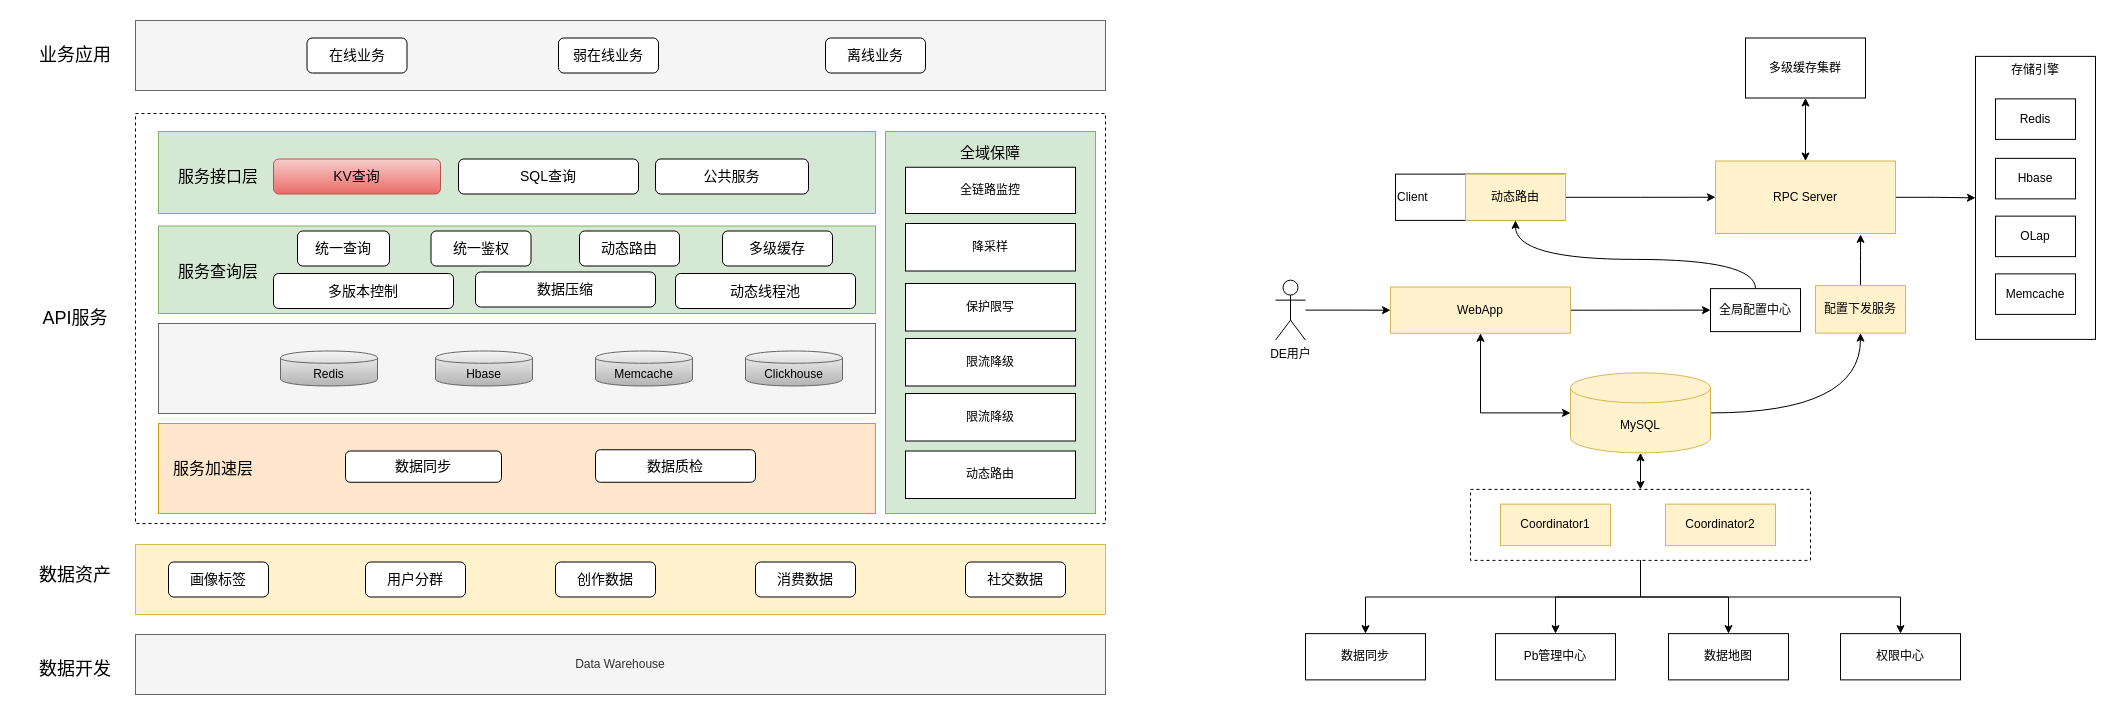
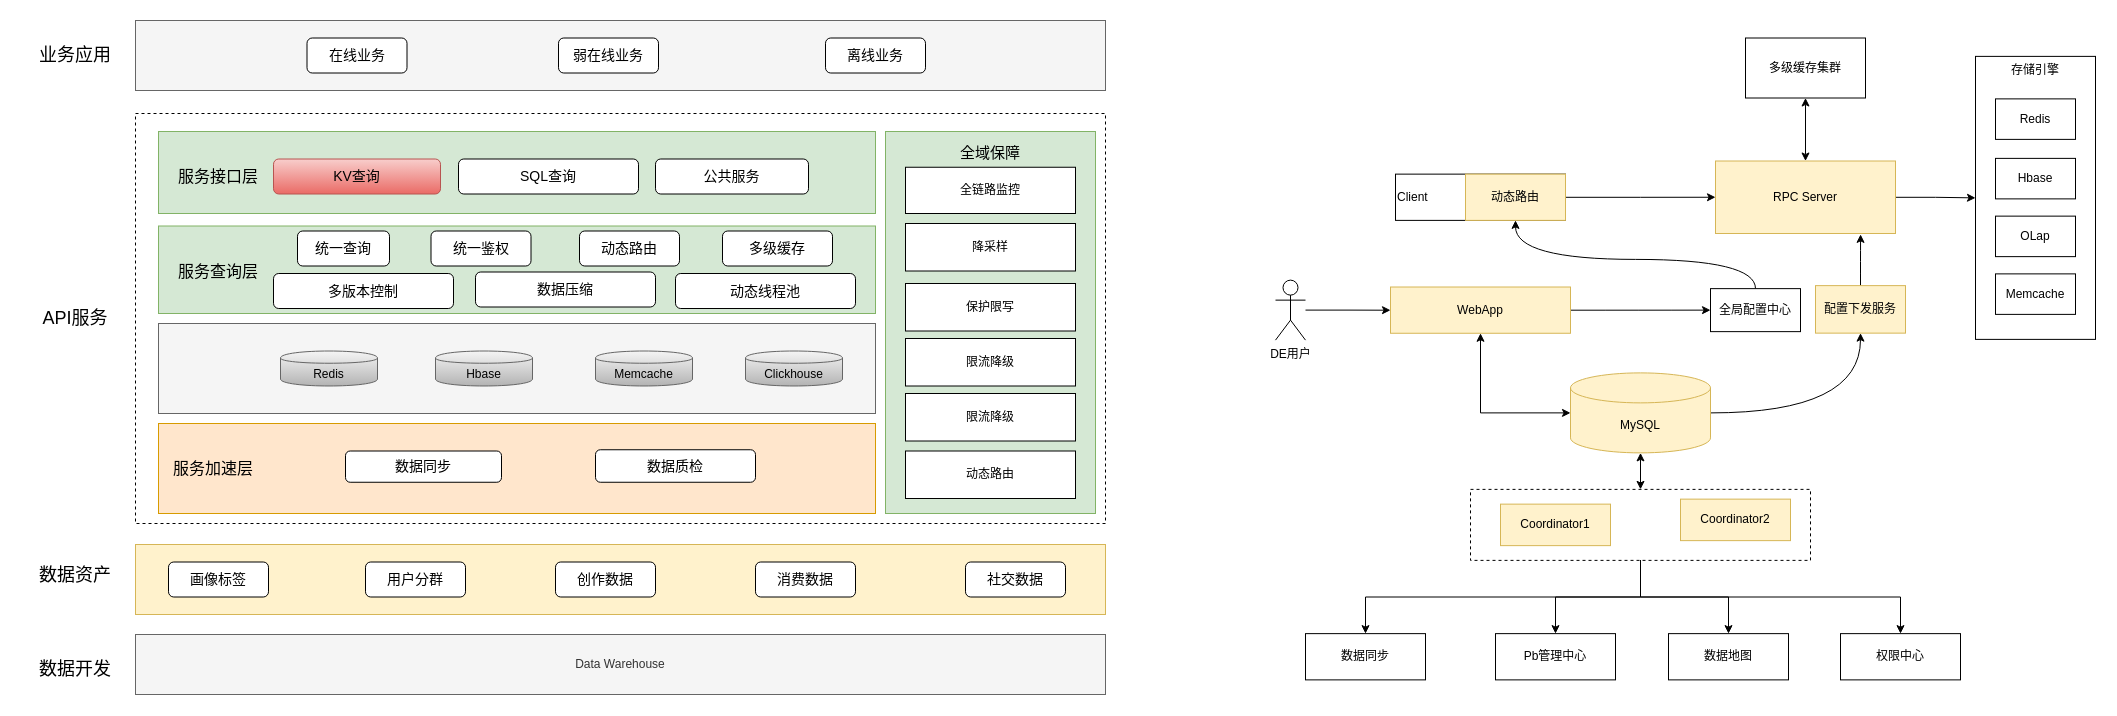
- <mxCell id="83" value="Coordinator2" style="rounded=0;whiteSpace=wrap;html=1;fillColor=#fff2cc;strokeColor=#d6b656;" vertex="1" parent="1"><mxGeometry x="1665" y="503.63" width="110" height="41.5" as="geometry" /></mxCell>
+ <mxCell id="83" value="Coordinator2" style="rounded=0;whiteSpace=wrap;html=1;fillColor=#fff2cc;strokeColor=#d6b656;" vertex="1" parent="1"><mxGeometry x="1680" y="498.63" width="110" height="41.5" as="geometry" /></mxCell>
